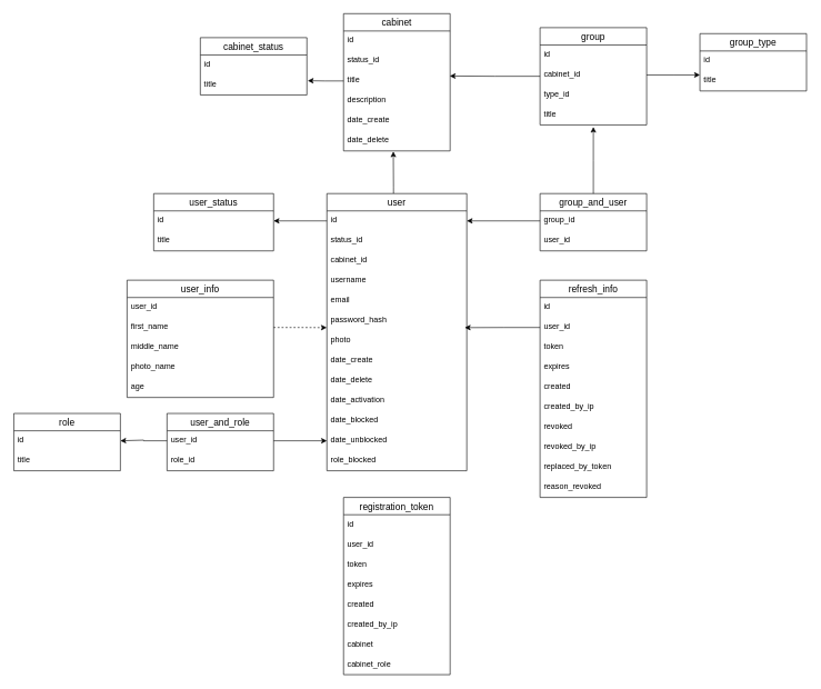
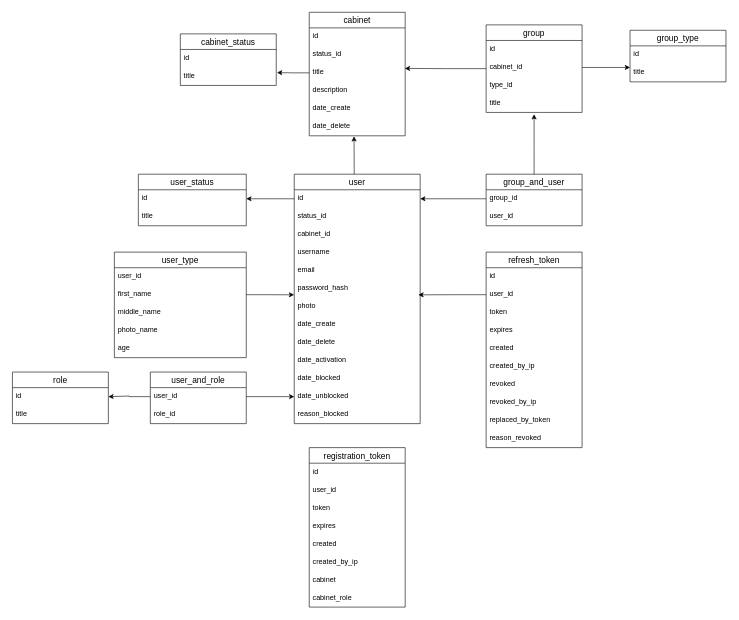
- <mxCell id="17" value="user_info" style="swimlane;fontStyle=0;childLayout=stackLayout;horizontal=1;startSize=26;horizontalStack=0;resizeParent=1;resizeParentMax=0;resizeLast=0;collapsible=1;marginBottom=0;align=center;fontSize=14;" parent="1" vertex="1"><mxGeometry x="190" y="420" width="220" height="176" as="geometry" /></mxCell>
+ <mxCell id="17" value="user_type" style="swimlane;fontStyle=0;childLayout=stackLayout;horizontal=1;startSize=26;horizontalStack=0;resizeParent=1;resizeParentMax=0;resizeLast=0;collapsible=1;marginBottom=0;align=center;fontSize=14;" parent="1" vertex="1"><mxGeometry x="190" y="420" width="220" height="176" as="geometry" /></mxCell>
- <mxCell id="26" value="refresh_info" style="swimlane;fontStyle=0;childLayout=stackLayout;horizontal=1;startSize=26;horizontalStack=0;resizeParent=1;resizeParentMax=0;resizeLast=0;collapsible=1;marginBottom=0;align=center;fontSize=14;" parent="1" vertex="1"><mxGeometry x="810" y="420" width="160" height="326" as="geometry" /></mxCell>
+ <mxCell id="26" value="refresh_token" style="swimlane;fontStyle=0;childLayout=stackLayout;horizontal=1;startSize=26;horizontalStack=0;resizeParent=1;resizeParentMax=0;resizeLast=0;collapsible=1;marginBottom=0;align=center;fontSize=14;" parent="1" vertex="1"><mxGeometry x="810" y="420" width="160" height="326" as="geometry" /></mxCell>
- <mxCell id="79" style="edgeStyle=orthogonalEdgeStyle;rounded=0;orthogonalLoop=1;jettySize=auto;html=1;entryX=-0.001;entryY=0.84;entryDx=0;entryDy=0;entryPerimeter=0;dashed=1;" parent="1" source="19" target="9" edge="1"><mxGeometry relative="1" as="geometry" /></mxCell>
+ <mxCell id="79" style="edgeStyle=orthogonalEdgeStyle;rounded=0;orthogonalLoop=1;jettySize=auto;html=1;entryX=-0.001;entryY=0.84;entryDx=0;entryDy=0;entryPerimeter=0;" parent="1" source="19" target="9" edge="1"><mxGeometry relative="1" as="geometry" /></mxCell>
- <mxCell id="16" value="role_blocked" style="text;strokeColor=none;fillColor=none;spacingLeft=4;spacingRight=4;overflow=hidden;rotatable=0;points=[[0,0.5],[1,0.5]];portConstraint=eastwest;fontSize=12;" parent="3" vertex="1"><mxGeometry y="386" width="210" height="30" as="geometry" /></mxCell>
+ <mxCell id="16" value="reason_blocked" style="text;strokeColor=none;fillColor=none;spacingLeft=4;spacingRight=4;overflow=hidden;rotatable=0;points=[[0,0.5],[1,0.5]];portConstraint=eastwest;fontSize=12;" parent="3" vertex="1"><mxGeometry y="386" width="210" height="30" as="geometry" /></mxCell>
